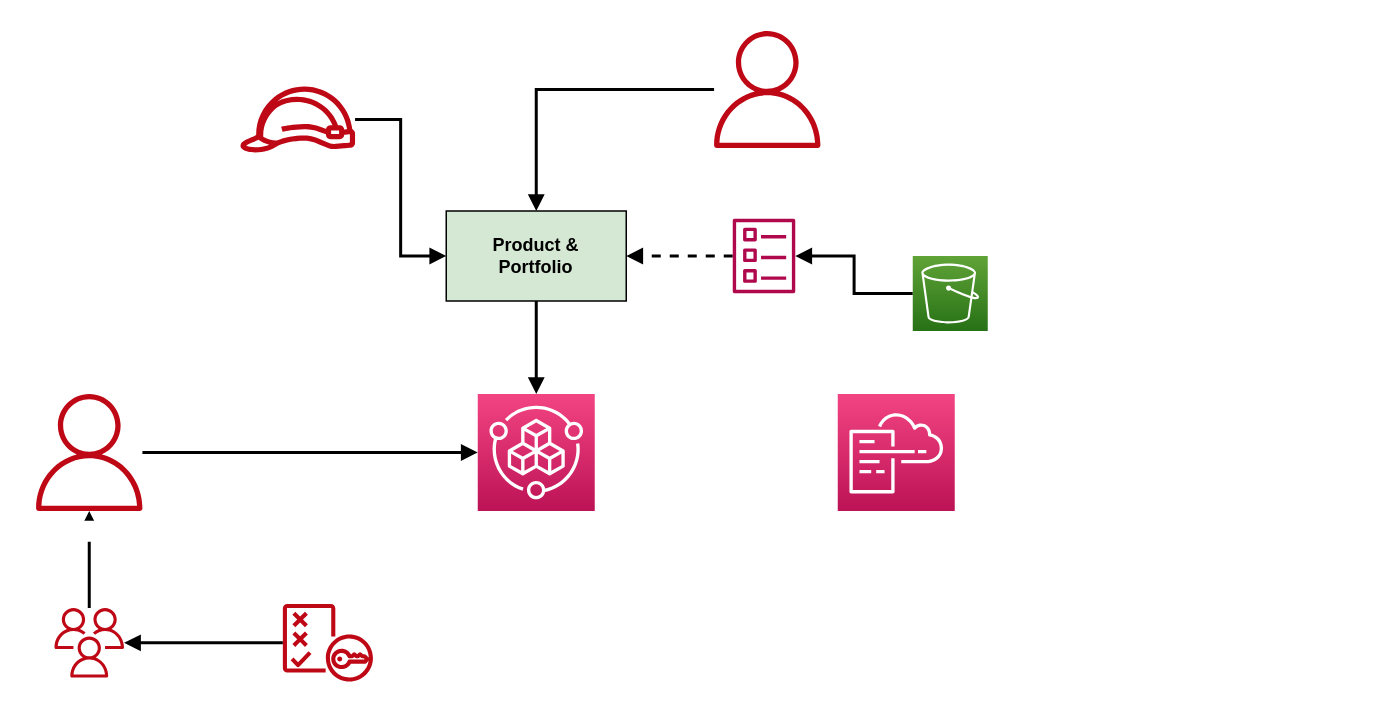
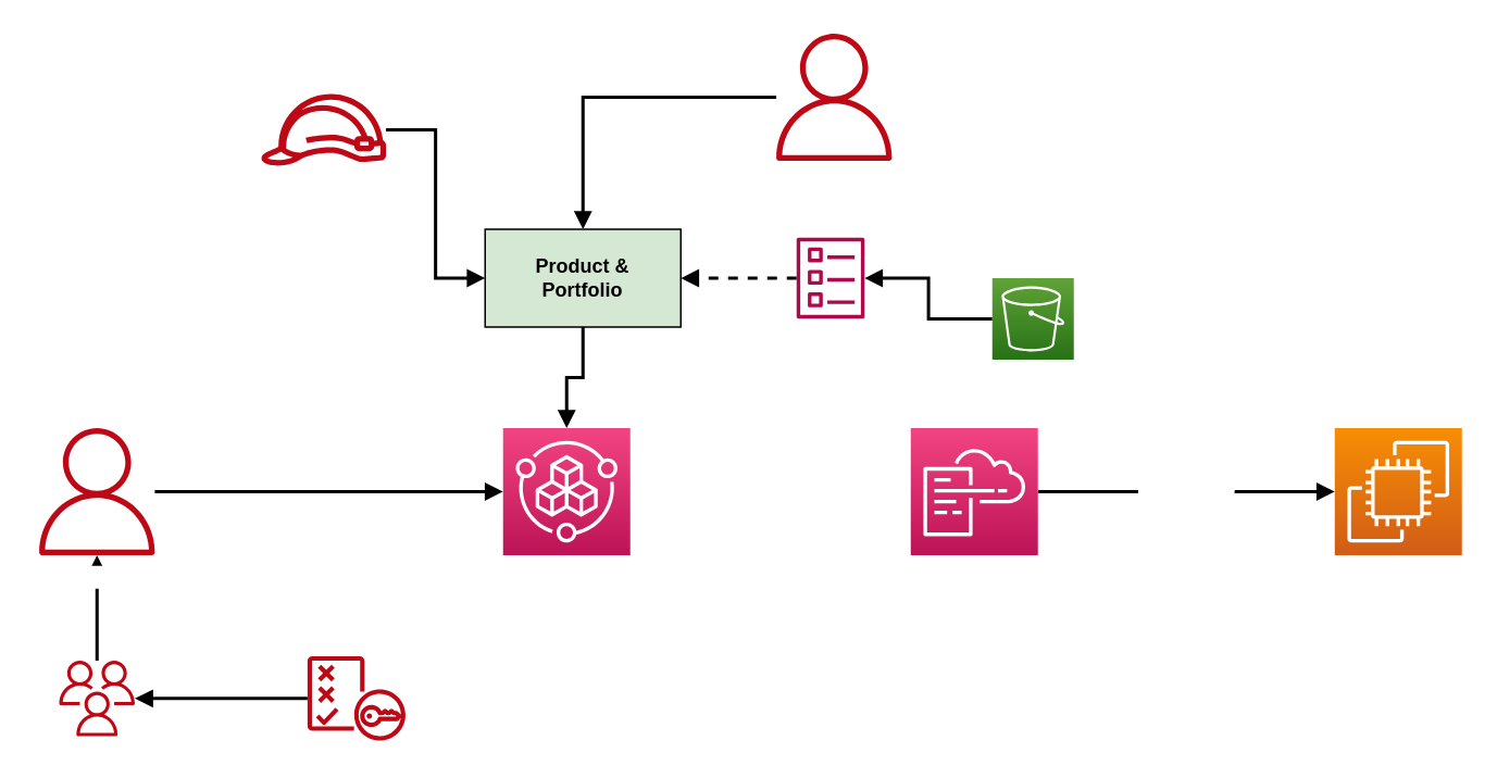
- <mxCell id="2" value="Service Catalog" style="sketch=0;points=[[0,0,0],[0.25,0,0],[0.5,0,0],[0.75,0,0],[1,0,0],[0,1,0],[0.25,1,0],[0.5,1,0],[0.75,1,0],[1,1,0],[0,0.25,0],[0,0.5,0],[0,0.75,0],[1,0.25,0],[1,0.5,0],[1,0.75,0]];points=[[0,0,0],[0.25,0,0],[0.5,0,0],[0.75,0,0],[1,0,0],[0,1,0],[0.25,1,0],[0.5,1,0],[0.75,1,0],[1,1,0],[0,0.25,0],[0,0.5,0],[0,0.75,0],[1,0.25,0],[1,0.5,0],[1,0.75,0]];outlineConnect=0;fontColor=#FFFFFF;gradientColor=#F34482;gradientDirection=north;fillColor=#BC1356;strokeColor=#ffffff;dashed=0;verticalLabelPosition=bottom;verticalAlign=top;align=center;html=1;fontSize=12;fontStyle=1;aspect=fixed;shape=mxgraph.aws4.resourceIcon;resIcon=mxgraph.aws4.service_catalog;" parent="1" vertex="1"><mxGeometry x="318" y="262" width="78" height="78" as="geometry" /></mxCell>
+ <mxCell id="2" value="Service Catalog" style="sketch=0;points=[[0,0,0],[0.25,0,0],[0.5,0,0],[0.75,0,0],[1,0,0],[0,1,0],[0.25,1,0],[0.5,1,0],[0.75,1,0],[1,1,0],[0,0.25,0],[0,0.5,0],[0,0.75,0],[1,0.25,0],[1,0.5,0],[1,0.75,0]];points=[[0,0,0],[0.25,0,0],[0.5,0,0],[0.75,0,0],[1,0,0],[0,1,0],[0.25,1,0],[0.5,1,0],[0.75,1,0],[1,1,0],[0,0.25,0],[0,0.5,0],[0,0.75,0],[1,0.25,0],[1,0.5,0],[1,0.75,0]];outlineConnect=0;fontColor=#FFFFFF;gradientColor=#F34482;gradientDirection=north;fillColor=#BC1356;strokeColor=#ffffff;dashed=0;verticalLabelPosition=bottom;verticalAlign=top;align=center;html=1;fontSize=12;fontStyle=1;aspect=fixed;shape=mxgraph.aws4.resourceIcon;resIcon=mxgraph.aws4.service_catalog;" parent="1" vertex="1"><mxGeometry x="308" y="262" width="78" height="78" as="geometry" /></mxCell>
+ <mxCell id="9" value="Provisioning" style="edgeStyle=orthogonalEdgeStyle;rounded=0;orthogonalLoop=1;jettySize=auto;html=1;fontColor=#FFFFFF;strokeWidth=2;endArrow=block;endFill=1;fontStyle=2" parent="1" source="14" target="8" edge="1"><mxGeometry relative="1" as="geometry" /></mxCell>
+ <mxCell id="8" value="EC2" style="sketch=0;points=[[0,0,0],[0.25,0,0],[0.5,0,0],[0.75,0,0],[1,0,0],[0,1,0],[0.25,1,0],[0.5,1,0],[0.75,1,0],[1,1,0],[0,0.25,0],[0,0.5,0],[0,0.75,0],[1,0.25,0],[1,0.5,0],[1,0.75,0]];outlineConnect=0;fontColor=#FFFFFF;gradientColor=#F78E04;gradientDirection=north;fillColor=#D05C17;strokeColor=#ffffff;dashed=0;verticalLabelPosition=bottom;verticalAlign=top;align=center;html=1;fontSize=12;fontStyle=1;aspect=fixed;shape=mxgraph.aws4.resourceIcon;resIcon=mxgraph.aws4.ec2;" parent="1" vertex="1"><mxGeometry x="818" y="262" width="78" height="78" as="geometry" /></mxCell>
